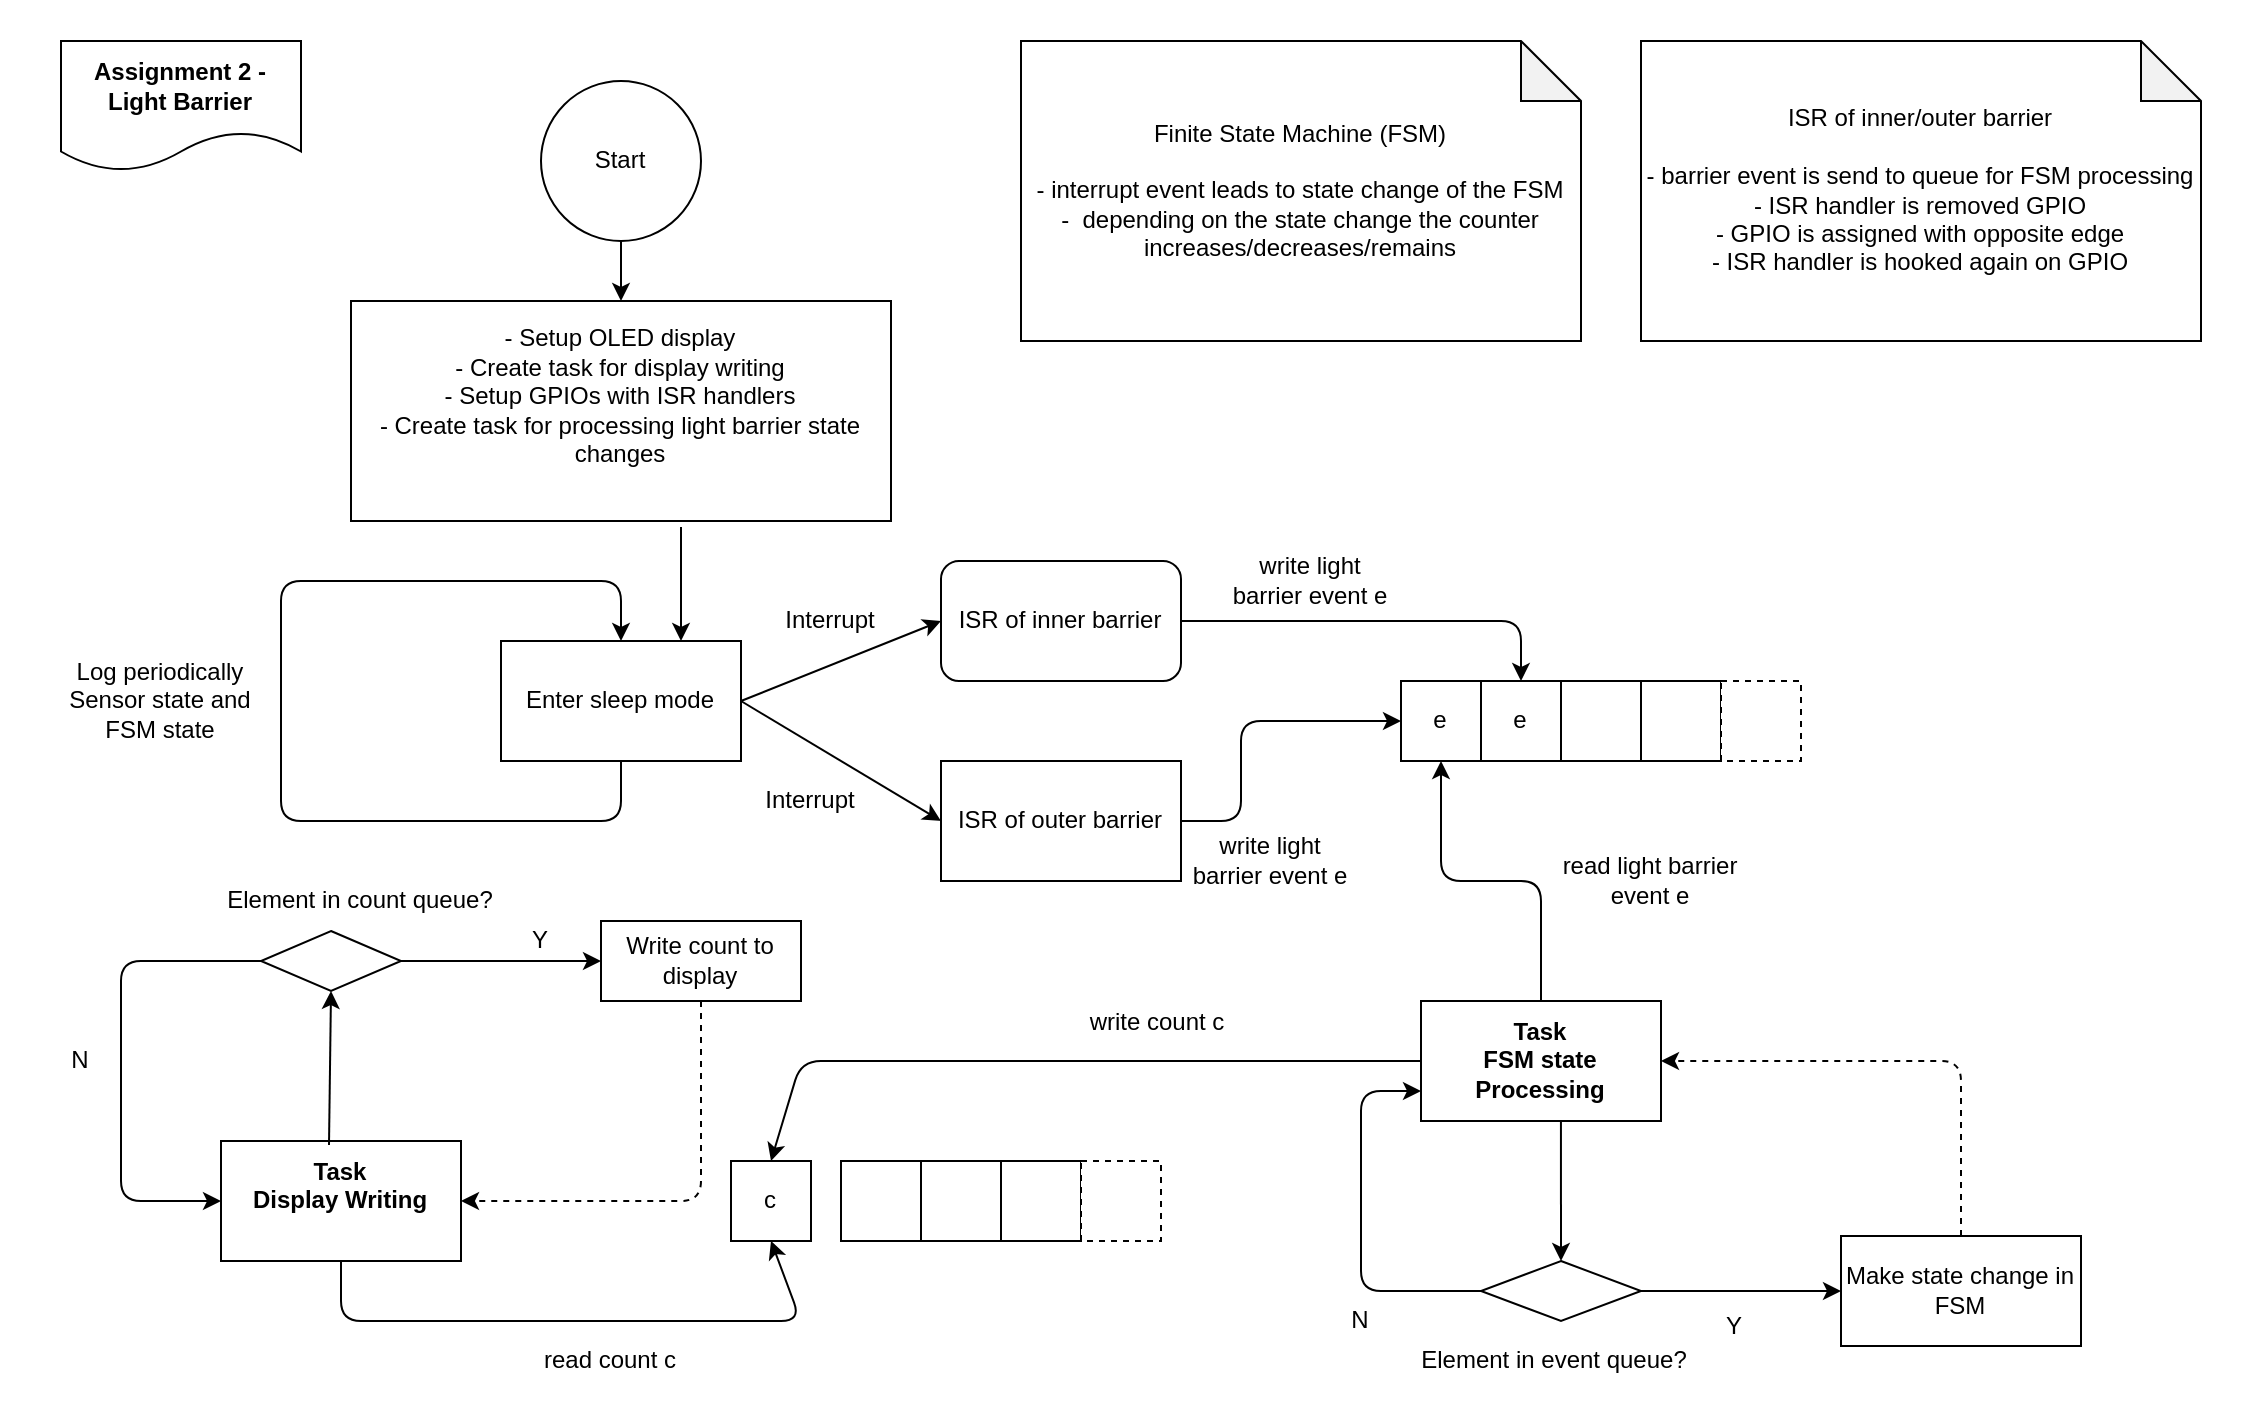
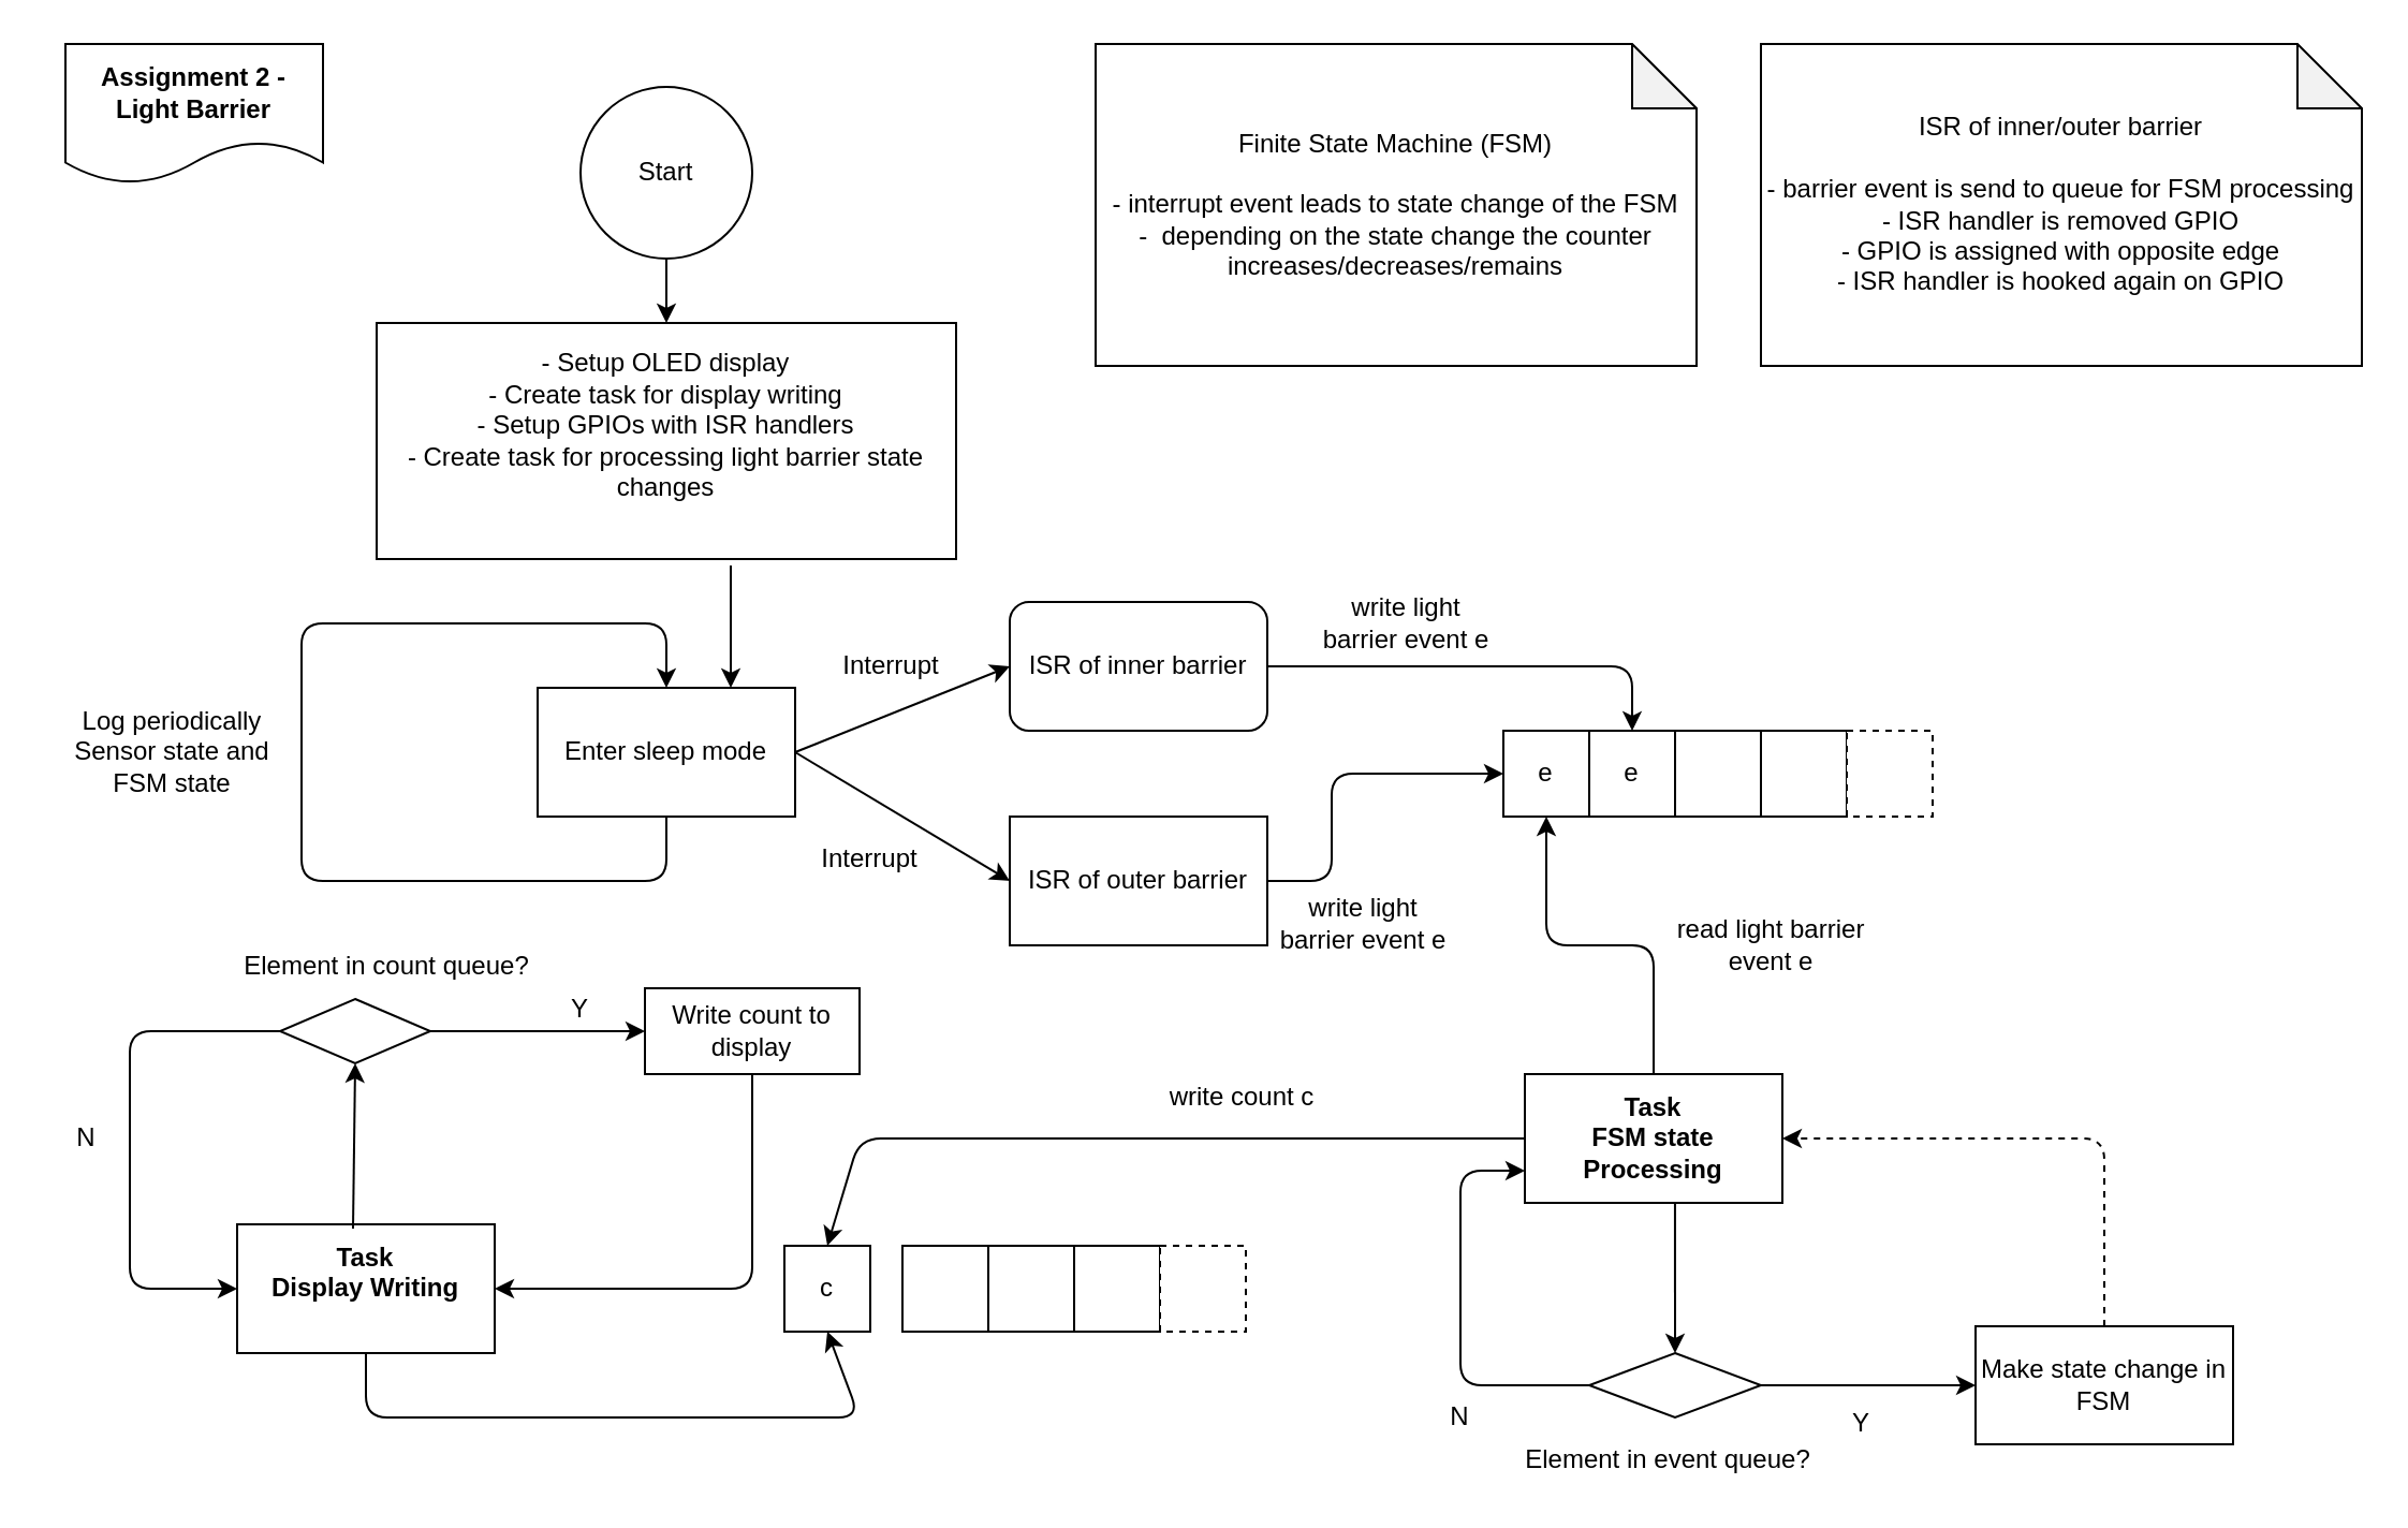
- <mxCell id="31" value="" style="endArrow=classic;html=1;exitX=0.5;exitY=1;exitDx=0;exitDy=0;entryX=1;entryY=0.5;entryDx=0;entryDy=0;dashed=1;" edge="1" parent="1" source="30" target="11"><mxGeometry width="50" height="50" relative="1" as="geometry"><mxPoint x="400" y="420" as="sourcePoint" /><mxPoint x="450" y="370" as="targetPoint" /><Array as="points"><mxPoint x="350" y="600" /></Array></mxGeometry></mxCell>
+ <mxCell id="31" value="" style="endArrow=classic;html=1;exitX=0.5;exitY=1;exitDx=0;exitDy=0;entryX=1;entryY=0.5;entryDx=0;entryDy=0;" edge="1" parent="1" source="30" target="11"><mxGeometry width="50" height="50" relative="1" as="geometry"><mxPoint x="400" y="420" as="sourcePoint" /><mxPoint x="450" y="370" as="targetPoint" /><Array as="points"><mxPoint x="350" y="600" /></Array></mxGeometry></mxCell>
- <mxCell id="19" value="read count c" style="text;html=1;strokeColor=none;fillColor=none;align=center;verticalAlign=middle;whiteSpace=wrap;rounded=0;dashed=1;" vertex="1" parent="1"><mxGeometry x="260" y="670" width="90" height="20" as="geometry" /></mxCell>
